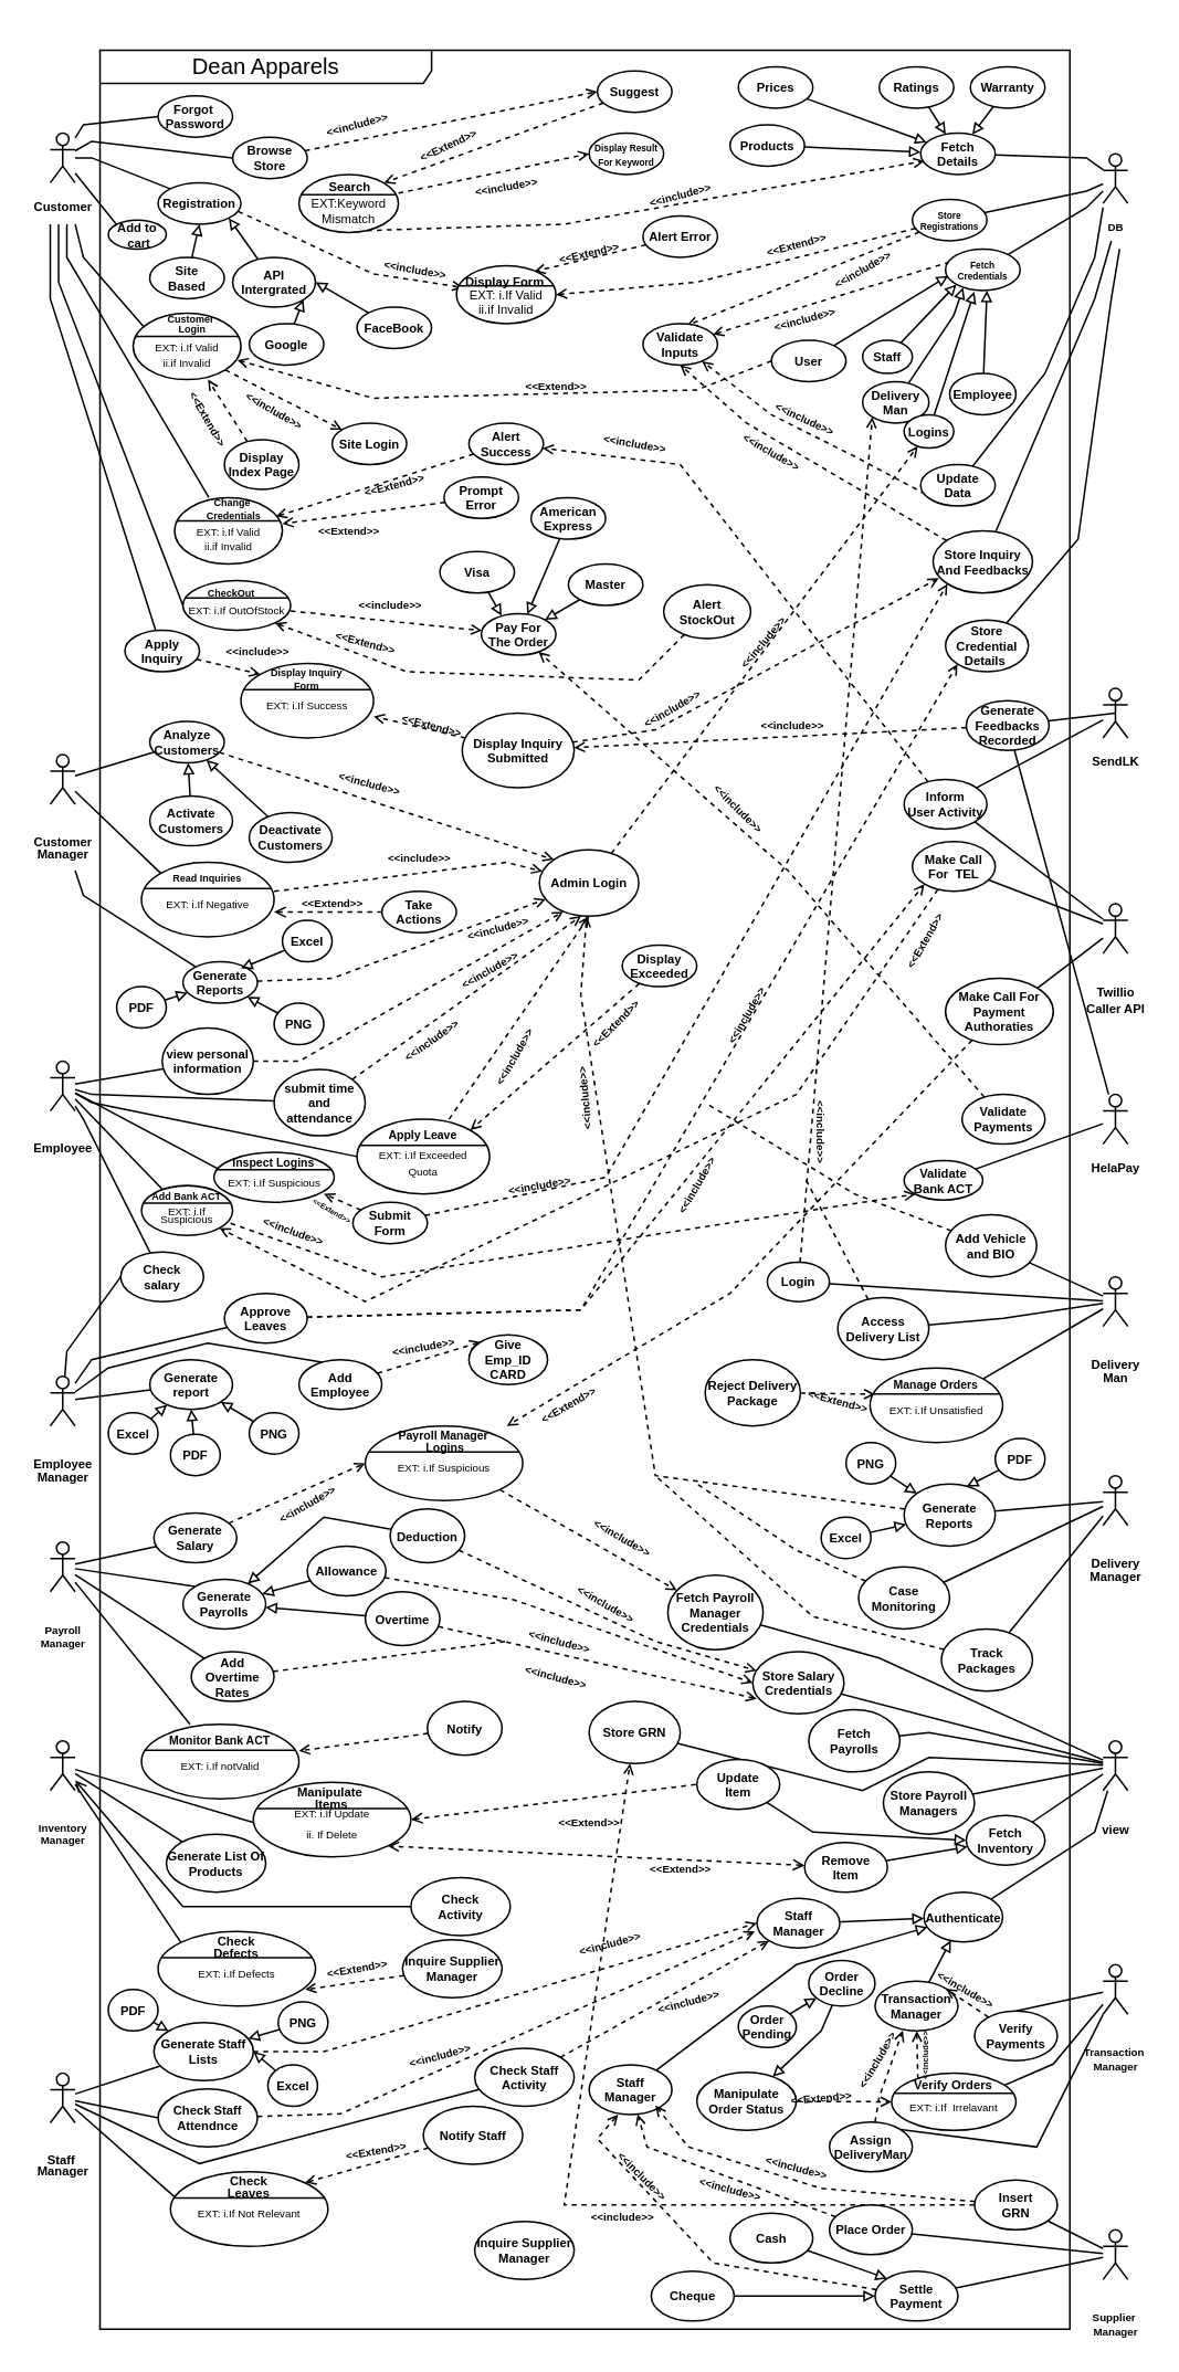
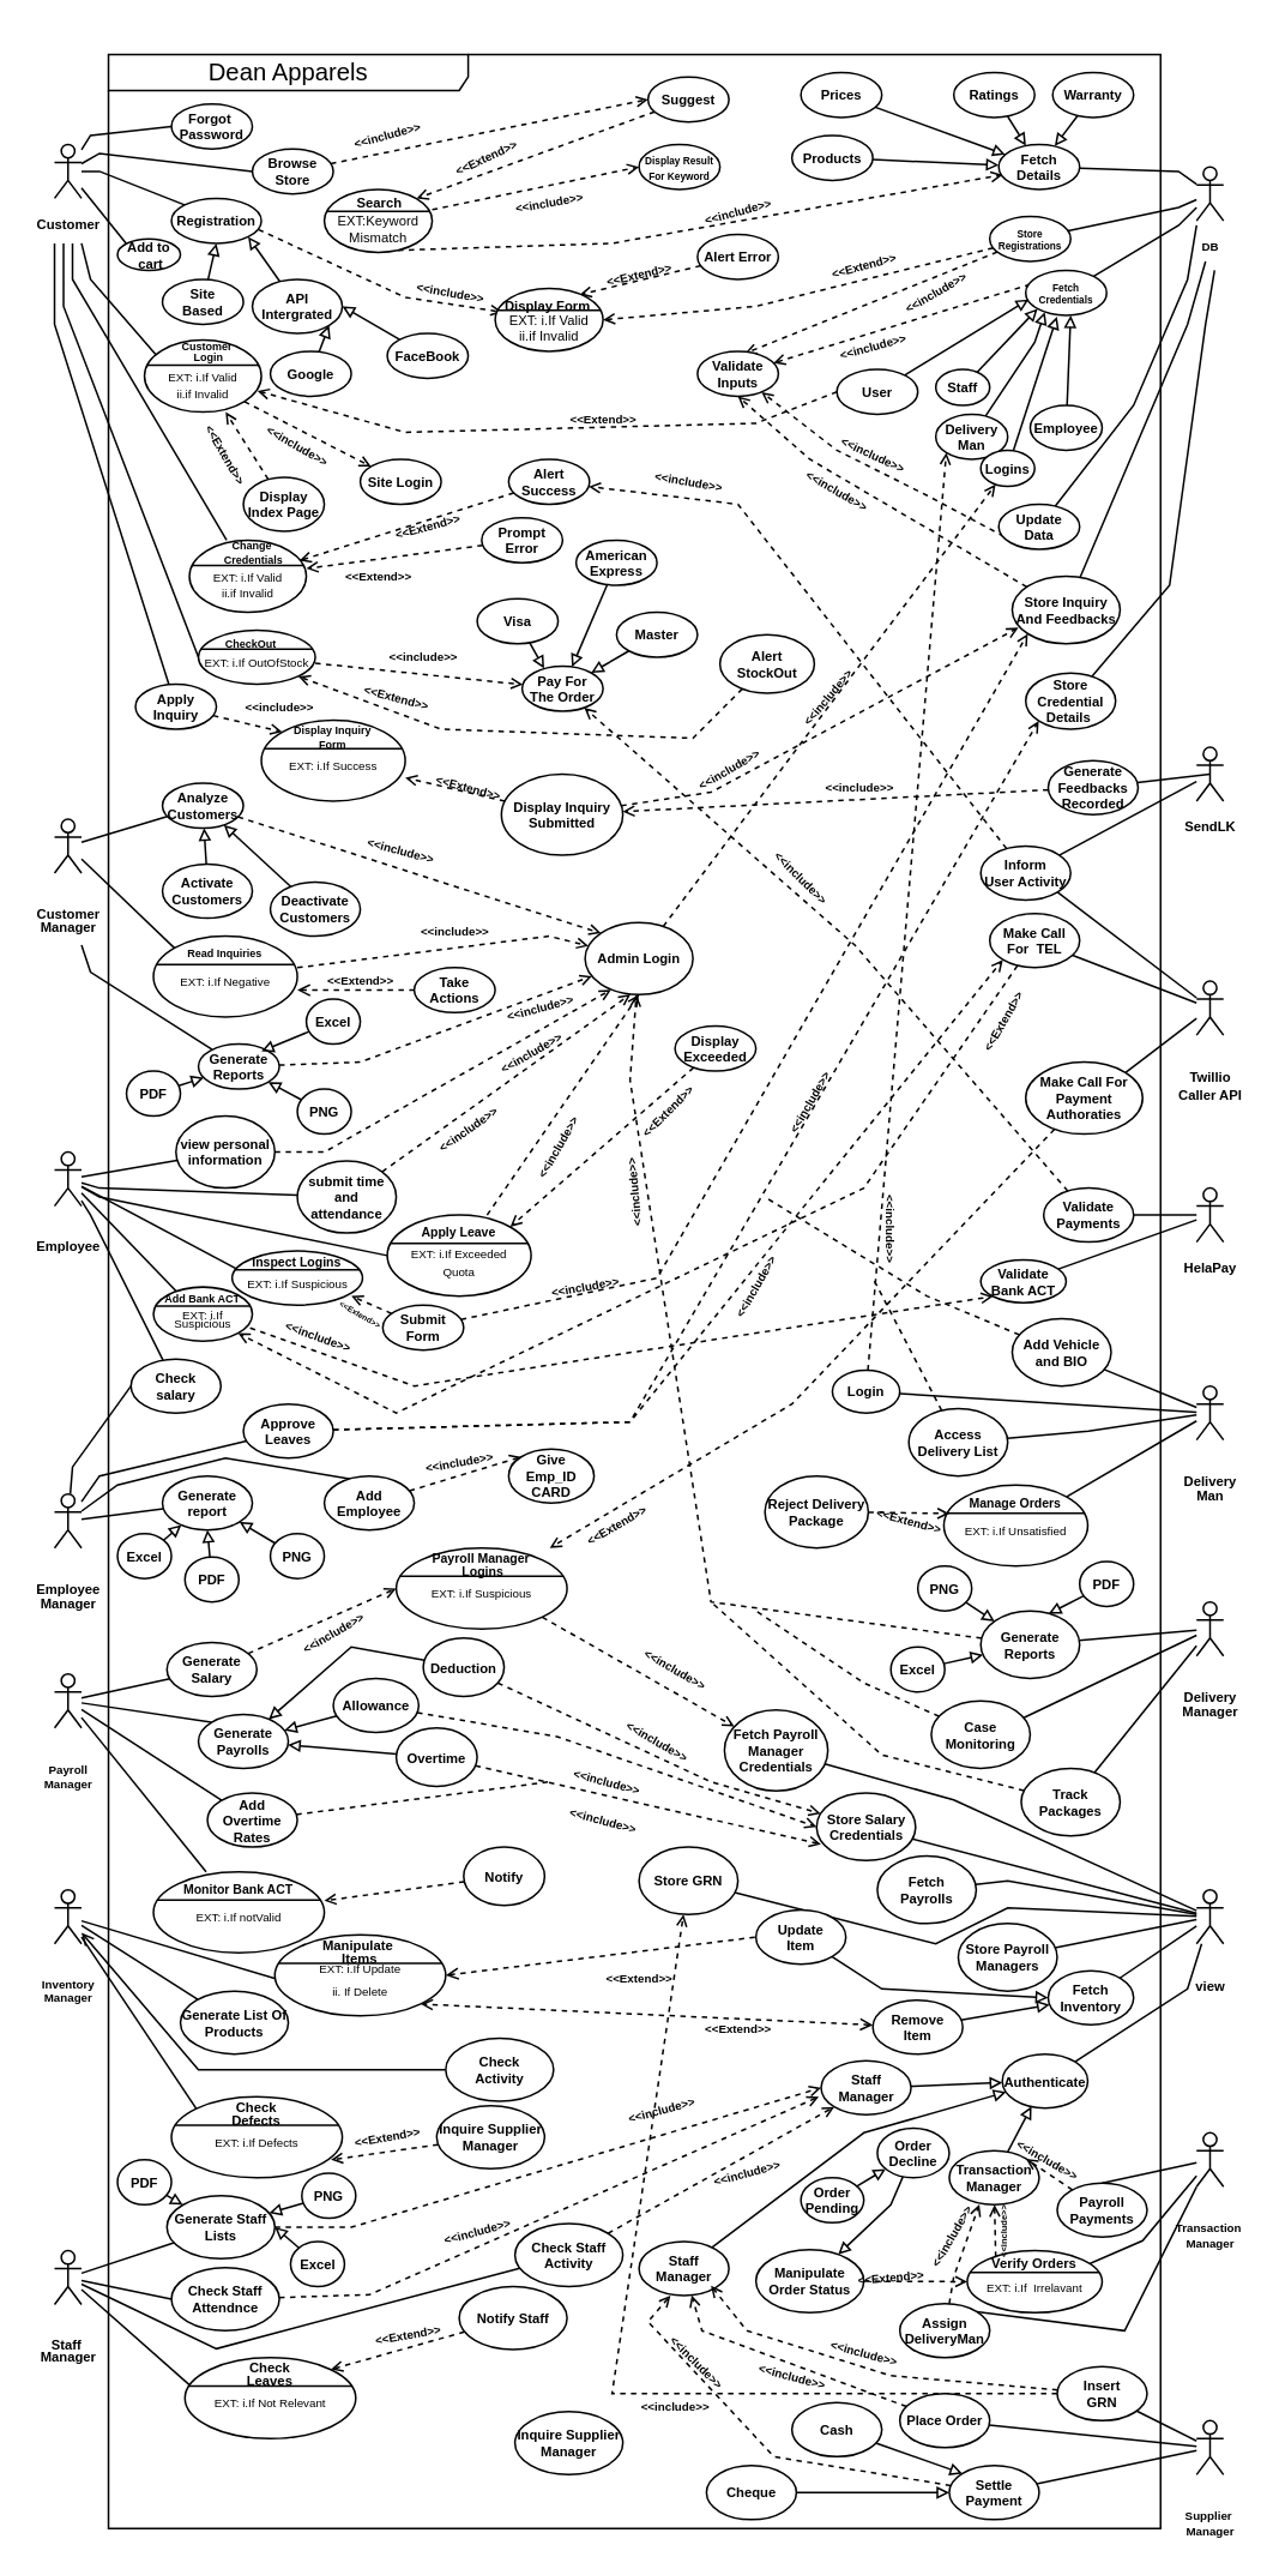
- <mxCell id="29" style="edgeStyle=none;rounded=0;orthogonalLoop=1;jettySize=auto;html=1;strokeWidth=2;fontSize=13;startArrow=none;startFill=0;endArrow=none;endFill=0;startSize=10;endSize=9;sourcePerimeterSpacing=0;targetPerimeterSpacing=0;" parent="1" source="31" target="168" edge="1"><mxGeometry relative="1" as="geometry" /></mxCell>
+ <mxCell id="29" style="edgeStyle=none;rounded=0;orthogonalLoop=1;jettySize=auto;html=1;strokeWidth=2;fontSize=13;startArrow=none;startFill=0;endArrow=none;endFill=0;startSize=10;endSize=9;sourcePerimeterSpacing=0;targetPerimeterSpacing=0;" parent="1" source="31" target="200" edge="1"><mxGeometry relative="1" as="geometry" /></mxCell>
- <mxCell id="272" value="Add Vehicle and BIO" style="shape=ellipse;html=1;strokeWidth=2;fontStyle=1;whiteSpace=wrap;align=center;perimeter=ellipsePerimeter;strokeColor=#000000;fontSize=15;" parent="1" vertex="1"><mxGeometry x="1140" y="1465" width="110" height="75" as="geometry" /></mxCell>
+ <mxCell id="272" value="Add Vehicle and BIO" style="shape=ellipse;html=1;strokeWidth=2;fontStyle=1;whiteSpace=wrap;align=center;perimeter=ellipsePerimeter;strokeColor=#000000;fontSize=15;" parent="1" vertex="1"><mxGeometry x="1125" y="1465" width="110" height="75" as="geometry" /></mxCell>
- <mxCell id="378" value="Verify &lt;br&gt;Payments" style="shape=ellipse;html=1;strokeWidth=2;fontStyle=1;whiteSpace=wrap;align=center;perimeter=ellipsePerimeter;strokeColor=#000000;fontSize=15;" parent="1" vertex="1"><mxGeometry x="1175" y="2426" width="100" height="60" as="geometry" /></mxCell>
+ <mxCell id="378" value="Payroll &lt;br&gt;Payments" style="shape=ellipse;html=1;strokeWidth=2;fontStyle=1;whiteSpace=wrap;align=center;perimeter=ellipsePerimeter;strokeColor=#000000;fontSize=15;" parent="1" vertex="1"><mxGeometry x="1175" y="2426" width="100" height="60" as="geometry" /></mxCell>
